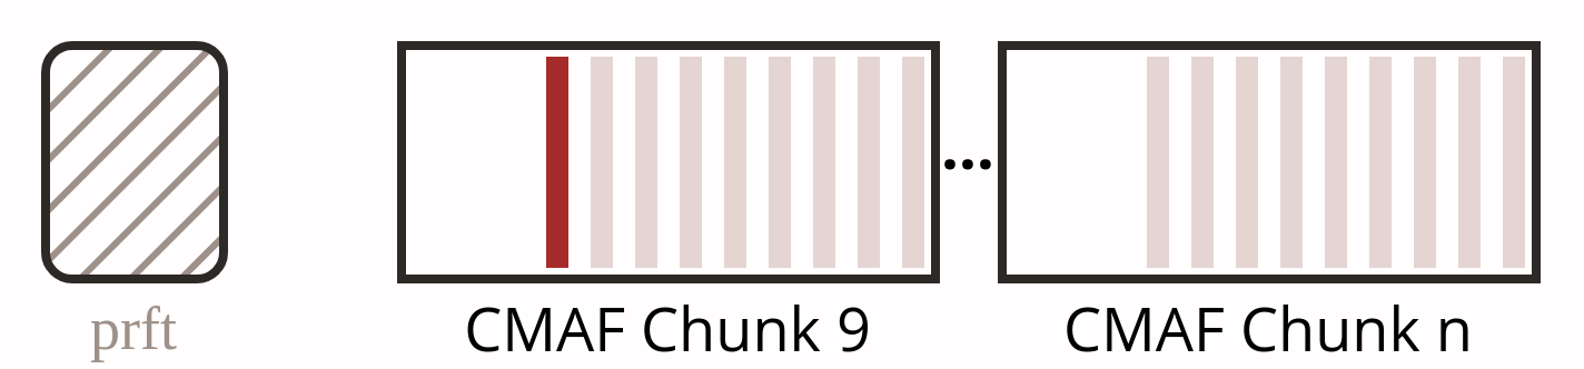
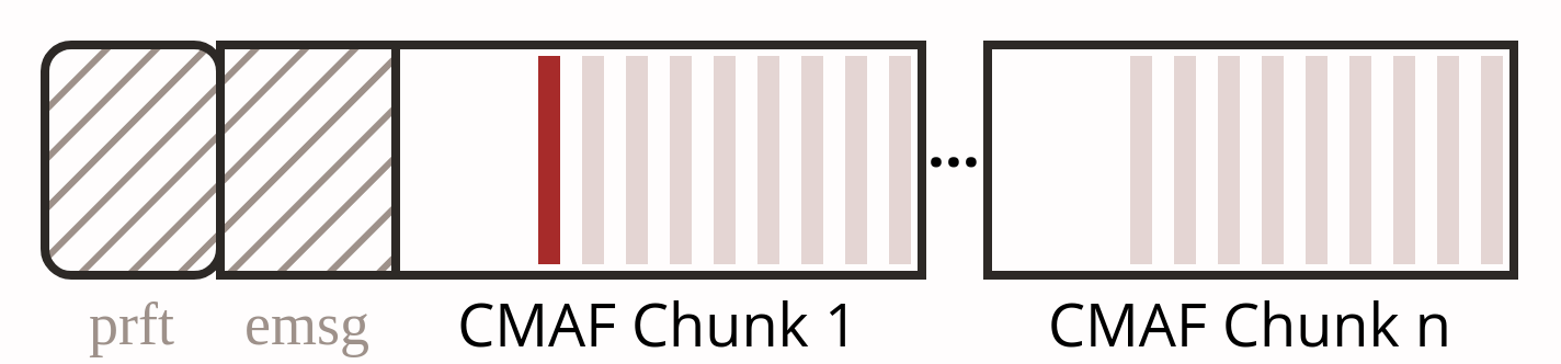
+ <mxCell id="24" value="emsg" style="rounded=0;whiteSpace=wrap;html=1;strokeColor=#2D2926;fillColor=#9E918A;strokeWidth=4;fontFamily=Hack;labelBackgroundColor=none;labelPosition=center;verticalLabelPosition=bottom;align=center;verticalAlign=top;fontSize=27;fontStyle=0;gradientColor=none;shadow=0;glass=0;fillStyle=hatch;fontColor=#9E918A;" vertex="1" parent="1"><mxGeometry x="100" y="20" width="80" height="105" as="geometry" /></mxCell>
- <mxCell id="2" value="CMAF Chunk 9" style="rounded=0;whiteSpace=wrap;html=1;strokeColor=#2D2926;fillColor=none;strokeWidth=4;fontFamily=Open Sans;labelBackgroundColor=none;labelPosition=center;verticalLabelPosition=bottom;align=center;verticalAlign=top;fontSize=27;fontStyle=0" parent="1" vertex="1"><mxGeometry x="180" y="20" width="240" height="105" as="geometry" /></mxCell>
+ <mxCell id="2" value="CMAF Chunk 1" style="rounded=0;whiteSpace=wrap;html=1;strokeColor=#2D2926;fillColor=none;strokeWidth=4;fontFamily=Open Sans;labelBackgroundColor=none;labelPosition=center;verticalLabelPosition=bottom;align=center;verticalAlign=top;fontSize=27;fontStyle=0" parent="1" vertex="1"><mxGeometry x="180" y="20" width="240" height="105" as="geometry" /></mxCell>
